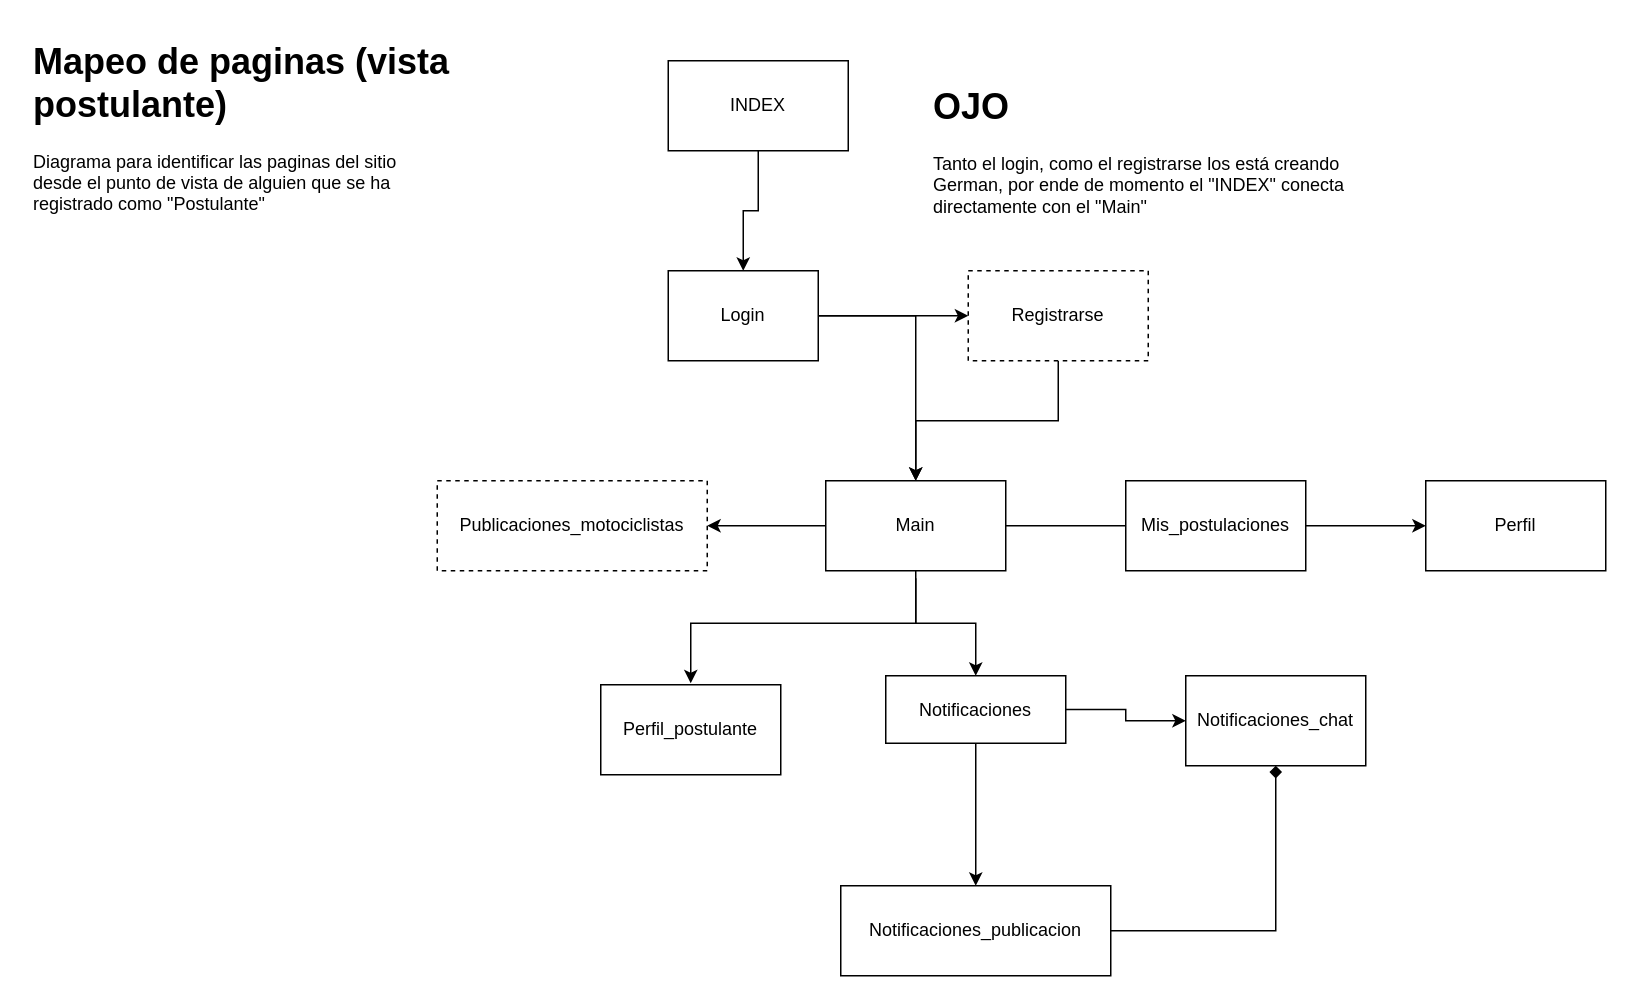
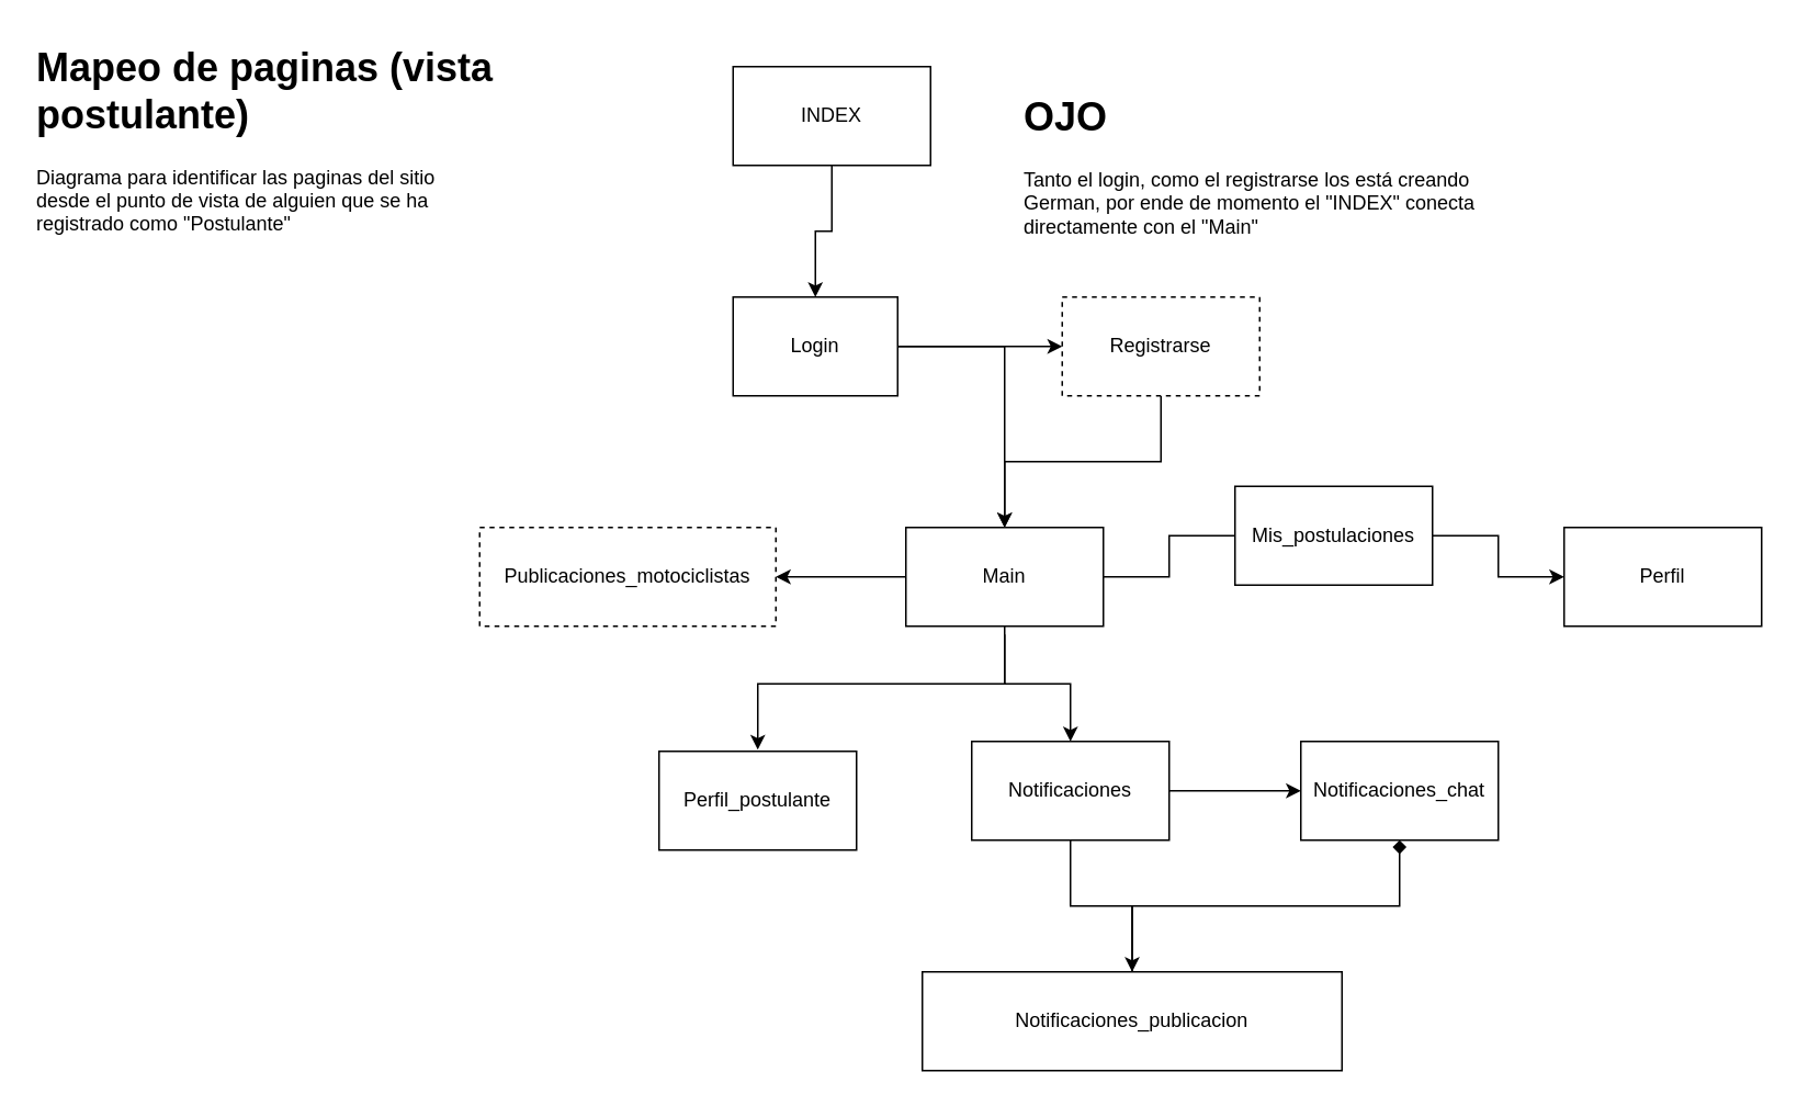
- <mxCell id="20" value="Mis_postulaciones" style="rounded=0;whiteSpace=wrap;html=1;" vertex="1" parent="1"><mxGeometry x="750" y="320" width="120" height="60" as="geometry" /></mxCell>
+ <mxCell id="20" value="Mis_postulaciones" style="rounded=0;whiteSpace=wrap;html=1;" vertex="1" parent="1"><mxGeometry x="750" y="295" width="120" height="60" as="geometry" /></mxCell>
- <mxCell id="18" value="Notificaciones" style="rounded=0;whiteSpace=wrap;html=1;" vertex="1" parent="1"><mxGeometry x="590" y="450" width="120" height="45" as="geometry" /></mxCell>
+ <mxCell id="18" value="Notificaciones" style="rounded=0;whiteSpace=wrap;html=1;" vertex="1" parent="1"><mxGeometry x="590" y="450" width="120" height="60" as="geometry" /></mxCell>
- <mxCell id="23" value="Notificaciones_publicacion" style="rounded=0;whiteSpace=wrap;html=1;" vertex="1" parent="1"><mxGeometry x="560" y="590" width="180" height="60" as="geometry" /></mxCell>
+ <mxCell id="23" value="Notificaciones_publicacion" style="rounded=0;whiteSpace=wrap;html=1;" vertex="1" parent="1"><mxGeometry x="560" y="590" width="255" height="60" as="geometry" /></mxCell>
